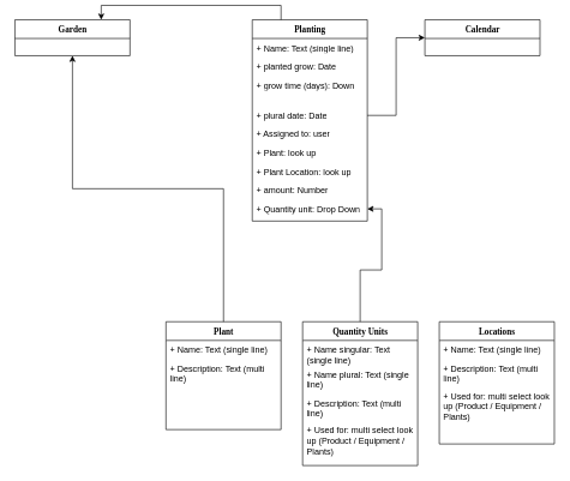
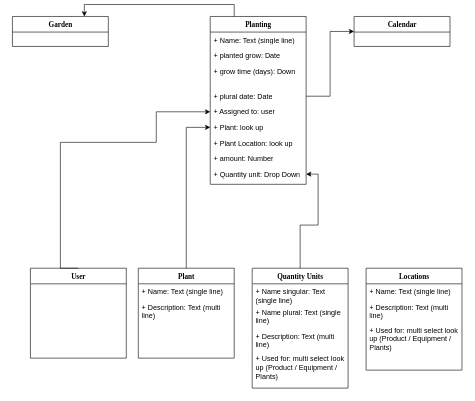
- <mxCell id="22" style="edgeStyle=orthogonalEdgeStyle;rounded=0;orthogonalLoop=1;jettySize=auto;html=1;exitX=0.5;exitY=0;exitDx=0;exitDy=0;" parent="1" source="23" target="5" edge="1"><mxGeometry relative="1" as="geometry" /></mxCell>
+ <mxCell id="22" style="edgeStyle=orthogonalEdgeStyle;rounded=0;orthogonalLoop=1;jettySize=auto;html=1;exitX=0.5;exitY=0;exitDx=0;exitDy=0;entryX=0;entryY=0.5;entryDx=0;entryDy=0;" parent="1" source="23" target="13" edge="1"><mxGeometry relative="1" as="geometry" /></mxCell>
+ <mxCell id="3" style="edgeStyle=orthogonalEdgeStyle;rounded=0;orthogonalLoop=1;jettySize=auto;html=1;exitX=0.5;exitY=0;exitDx=0;exitDy=0;entryX=0;entryY=0.5;entryDx=0;entryDy=0;" parent="1" source="4" target="12" edge="1"><mxGeometry relative="1" as="geometry"><Array as="points"><mxPoint x="100" y="230" /><mxPoint x="260" y="230" /><mxPoint x="260" y="179" /></Array></mxGeometry></mxCell>
+ <mxCell id="4" value="User" style="swimlane;html=1;fontStyle=1;align=center;verticalAlign=top;childLayout=stackLayout;horizontal=1;startSize=26;horizontalStack=0;resizeParent=1;resizeLast=0;collapsible=1;marginBottom=0;swimlaneFillColor=#ffffff;rounded=0;shadow=0;comic=0;labelBackgroundColor=none;strokeWidth=1;fillColor=none;fontFamily=Verdana;fontSize=12" parent="1" vertex="1"><mxGeometry x="50" y="440" width="160" height="150" as="geometry" /></mxCell>
